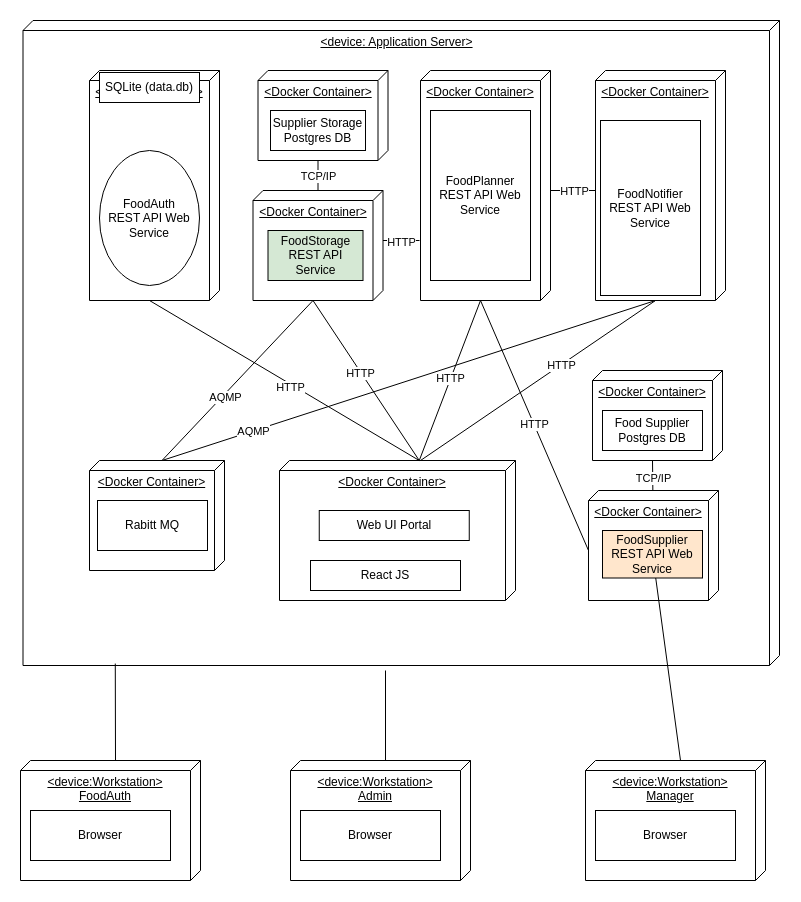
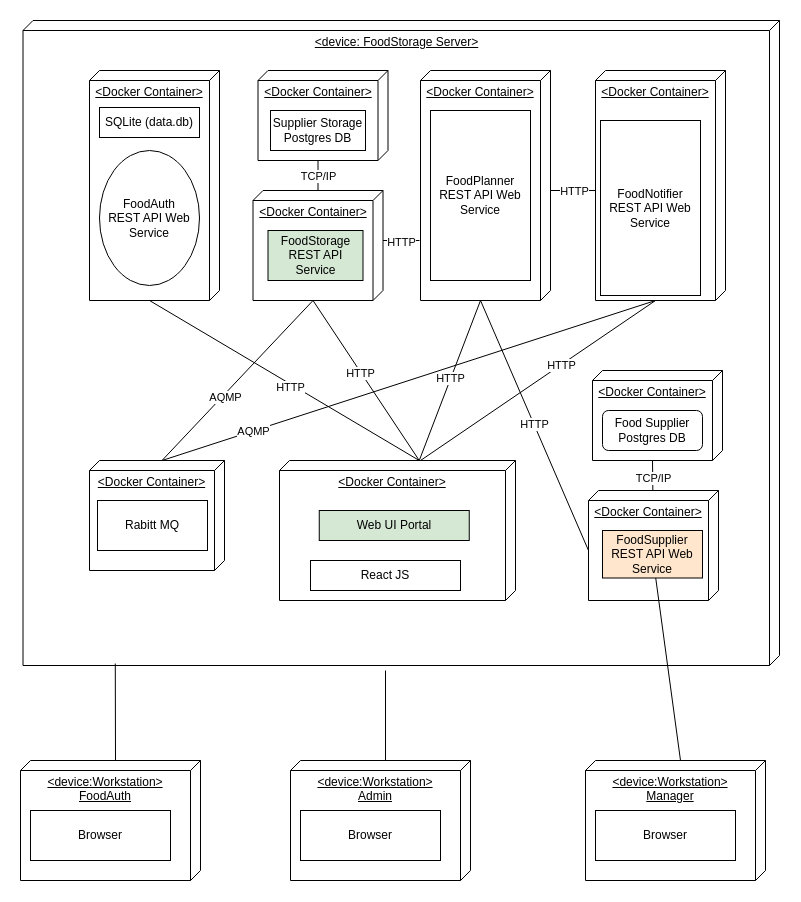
- <mxCell id="8" value="&amp;lt;device: Application Server&amp;gt;" style="verticalAlign=top;align=center;spacingTop=8;spacingLeft=2;spacingRight=12;shape=cube;size=10;direction=south;fontStyle=4;html=1;whiteSpace=wrap;" parent="1" vertex="1"><mxGeometry x="22.5" y="20" width="756.5" height="645" as="geometry" /></mxCell>
+ <mxCell id="8" value="&amp;lt;device: FoodStorage Server&amp;gt;" style="verticalAlign=top;align=center;spacingTop=8;spacingLeft=2;spacingRight=12;shape=cube;size=10;direction=south;fontStyle=4;html=1;whiteSpace=wrap;" parent="1" vertex="1"><mxGeometry x="22.5" y="20" width="756.5" height="645" as="geometry" /></mxCell>
- <mxCell id="14" value="SQLite (data.db)" style="html=1;whiteSpace=wrap;" parent="1" vertex="1"><mxGeometry x="99" y="72" width="100" height="30" as="geometry" /></mxCell>
+ <mxCell id="14" value="SQLite (data.db)" style="html=1;whiteSpace=wrap;" parent="1" vertex="1"><mxGeometry x="99" y="107" width="100" height="30" as="geometry" /></mxCell>
- <mxCell id="36" value="Food Supplier&lt;br&gt;Postgres DB" style="html=1;whiteSpace=wrap;" parent="1" vertex="1"><mxGeometry x="602" y="410" width="100" height="40" as="geometry" /></mxCell>
+ <mxCell id="36" value="Food Supplier&lt;br&gt;Postgres DB" style="html=1;whiteSpace=wrap;rounded=1;" parent="1" vertex="1"><mxGeometry x="602" y="410" width="100" height="40" as="geometry" /></mxCell>
- <mxCell id="23" value="Web UI Portal" style="html=1;whiteSpace=wrap;" parent="1" vertex="1"><mxGeometry x="318.75" y="510" width="150" height="30" as="geometry" /></mxCell>
+ <mxCell id="23" value="Web UI Portal" style="html=1;whiteSpace=wrap;fillColor=#d5e8d4;" parent="1" vertex="1"><mxGeometry x="318.75" y="510" width="150" height="30" as="geometry" /></mxCell>
